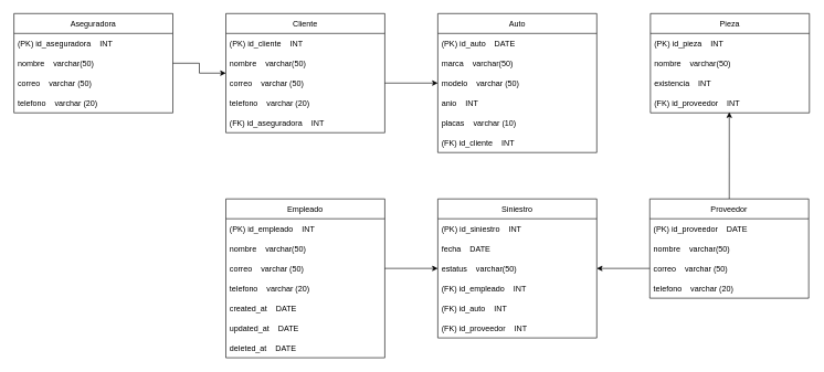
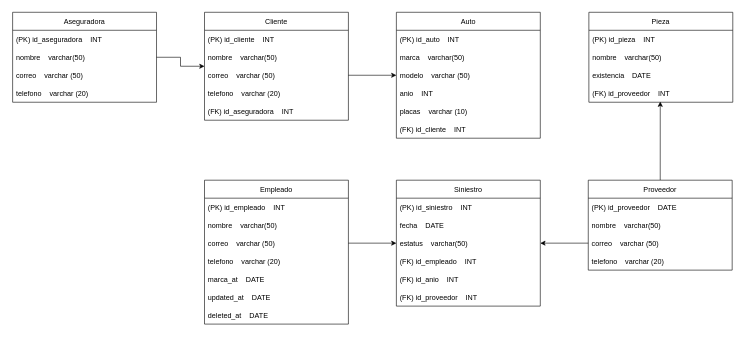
- <mxCell id="27" value="(PK) id_auto    DATE" style="text;strokeColor=none;fillColor=none;align=left;verticalAlign=middle;spacingLeft=4;spacingRight=4;overflow=hidden;points=[[0,0.5],[1,0.5]];portConstraint=eastwest;rotatable=0;" vertex="1" parent="26"><mxGeometry y="30" width="240" height="30" as="geometry" /></mxCell>
+ <mxCell id="27" value="(PK) id_auto    INT" style="text;strokeColor=none;fillColor=none;align=left;verticalAlign=middle;spacingLeft=4;spacingRight=4;overflow=hidden;points=[[0,0.5],[1,0.5]];portConstraint=eastwest;rotatable=0;" vertex="1" parent="26"><mxGeometry y="30" width="240" height="30" as="geometry" /></mxCell>
- <mxCell id="36" value="existencia    INT" style="text;strokeColor=none;fillColor=none;align=left;verticalAlign=middle;spacingLeft=4;spacingRight=4;overflow=hidden;points=[[0,0.5],[1,0.5]];portConstraint=eastwest;rotatable=0;" vertex="1" parent="33"><mxGeometry y="90" width="240" height="30" as="geometry" /></mxCell>
+ <mxCell id="36" value="existencia    DATE" style="text;strokeColor=none;fillColor=none;align=left;verticalAlign=middle;spacingLeft=4;spacingRight=4;overflow=hidden;points=[[0,0.5],[1,0.5]];portConstraint=eastwest;rotatable=0;" vertex="1" parent="33"><mxGeometry y="90" width="240" height="30" as="geometry" /></mxCell>
- <mxCell id="43" value="created_at    DATE" style="text;strokeColor=none;fillColor=none;align=left;verticalAlign=middle;spacingLeft=4;spacingRight=4;overflow=hidden;points=[[0,0.5],[1,0.5]];portConstraint=eastwest;rotatable=0;" vertex="1" parent="38"><mxGeometry y="150" width="240" height="30" as="geometry" /></mxCell>
+ <mxCell id="43" value="marca_at    DATE" style="text;strokeColor=none;fillColor=none;align=left;verticalAlign=middle;spacingLeft=4;spacingRight=4;overflow=hidden;points=[[0,0.5],[1,0.5]];portConstraint=eastwest;rotatable=0;" vertex="1" parent="38"><mxGeometry y="150" width="240" height="30" as="geometry" /></mxCell>
- <mxCell id="18" value="(FK) id_auto    INT" style="text;strokeColor=none;fillColor=none;align=left;verticalAlign=middle;spacingLeft=4;spacingRight=4;overflow=hidden;points=[[0,0.5],[1,0.5]];portConstraint=eastwest;rotatable=0;" vertex="1" parent="13"><mxGeometry y="150" width="240" height="30" as="geometry" /></mxCell>
+ <mxCell id="18" value="(FK) id_anio    INT" style="text;strokeColor=none;fillColor=none;align=left;verticalAlign=middle;spacingLeft=4;spacingRight=4;overflow=hidden;points=[[0,0.5],[1,0.5]];portConstraint=eastwest;rotatable=0;" vertex="1" parent="13"><mxGeometry y="150" width="240" height="30" as="geometry" /></mxCell>
